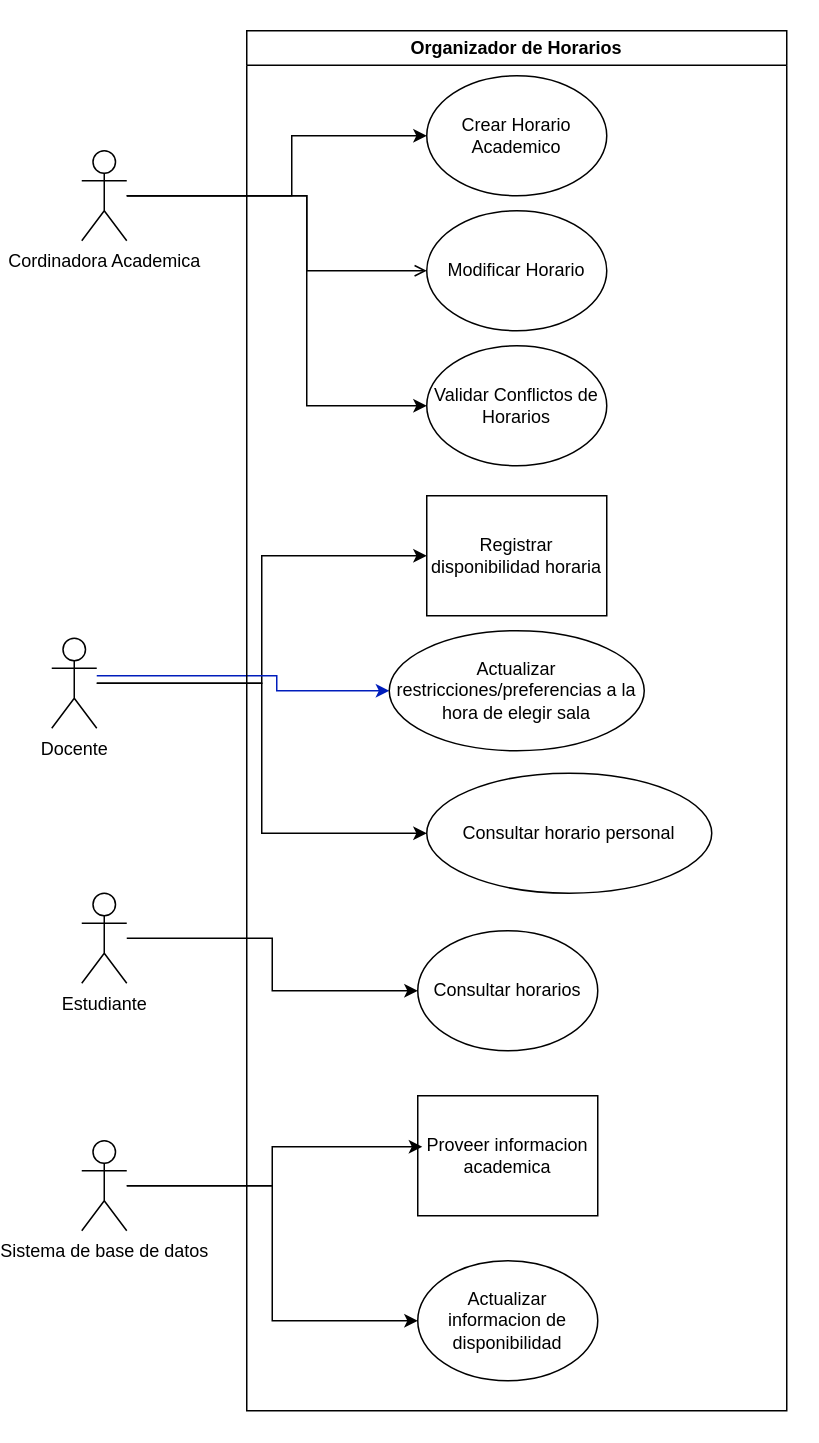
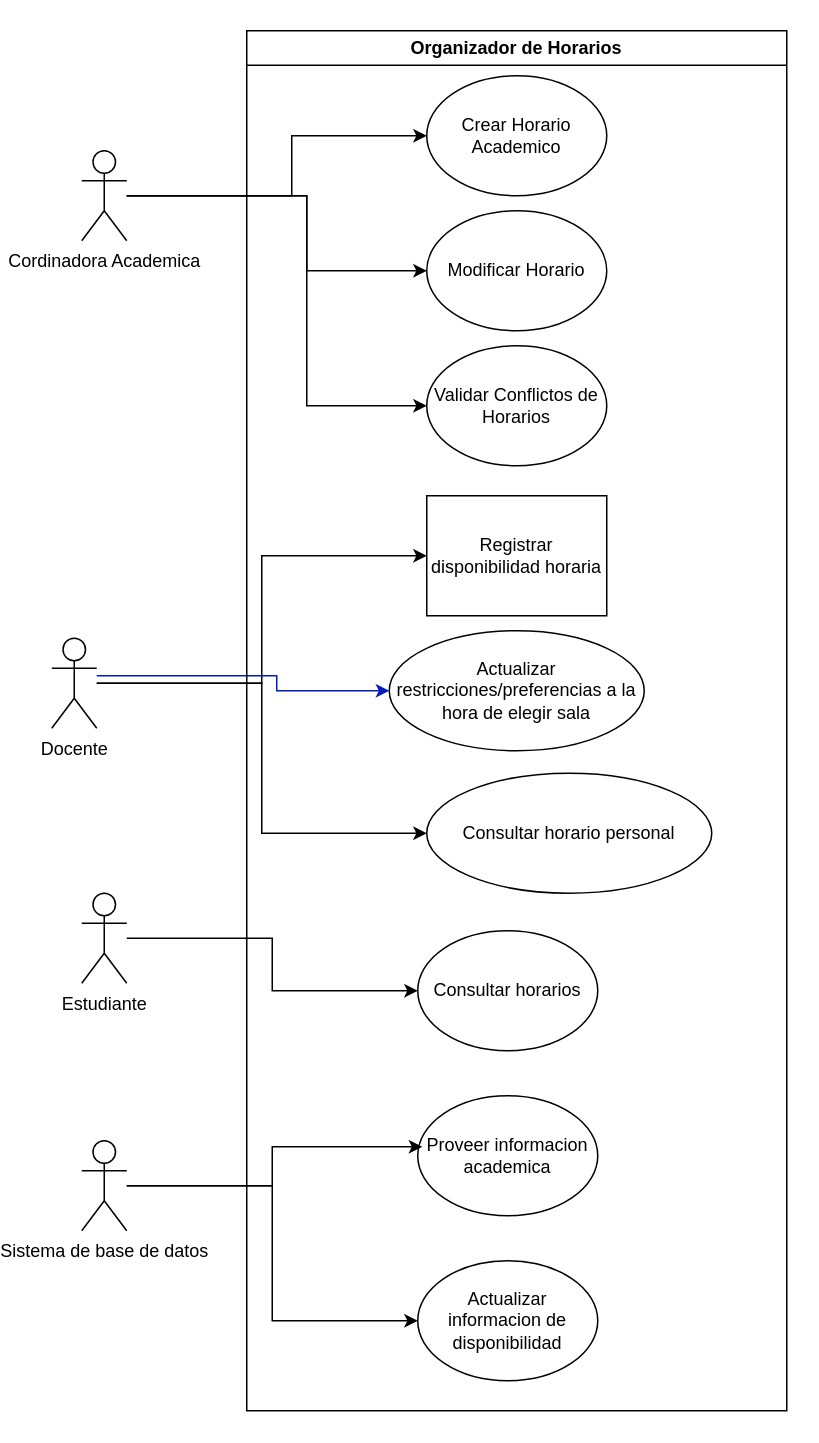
- <mxCell id="3" style="edgeStyle=orthogonalEdgeStyle;rounded=0;orthogonalLoop=1;jettySize=auto;html=1;entryX=0;entryY=0.5;entryDx=0;entryDy=0;endArrow=open;" edge="1" parent="1" source="5" target="14"><mxGeometry relative="1" as="geometry"><Array as="points"><mxPoint x="190" y="130" /><mxPoint x="190" y="180" /></Array></mxGeometry></mxCell>
+ <mxCell id="3" style="edgeStyle=orthogonalEdgeStyle;rounded=0;orthogonalLoop=1;jettySize=auto;html=1;entryX=0;entryY=0.5;entryDx=0;entryDy=0;" edge="1" parent="1" source="5" target="14"><mxGeometry relative="1" as="geometry"><Array as="points"><mxPoint x="190" y="130" /><mxPoint x="190" y="180" /></Array></mxGeometry></mxCell>
- <mxCell id="20" value="Proveer informacion academica" style="whiteSpace=wrap;html=1;rounded=0;" vertex="1" parent="12"><mxGeometry x="114" y="710" width="120" height="80" as="geometry" /></mxCell>
+ <mxCell id="20" value="Proveer informacion academica" style="ellipse;whiteSpace=wrap;html=1;" vertex="1" parent="12"><mxGeometry x="114" y="710" width="120" height="80" as="geometry" /></mxCell>
